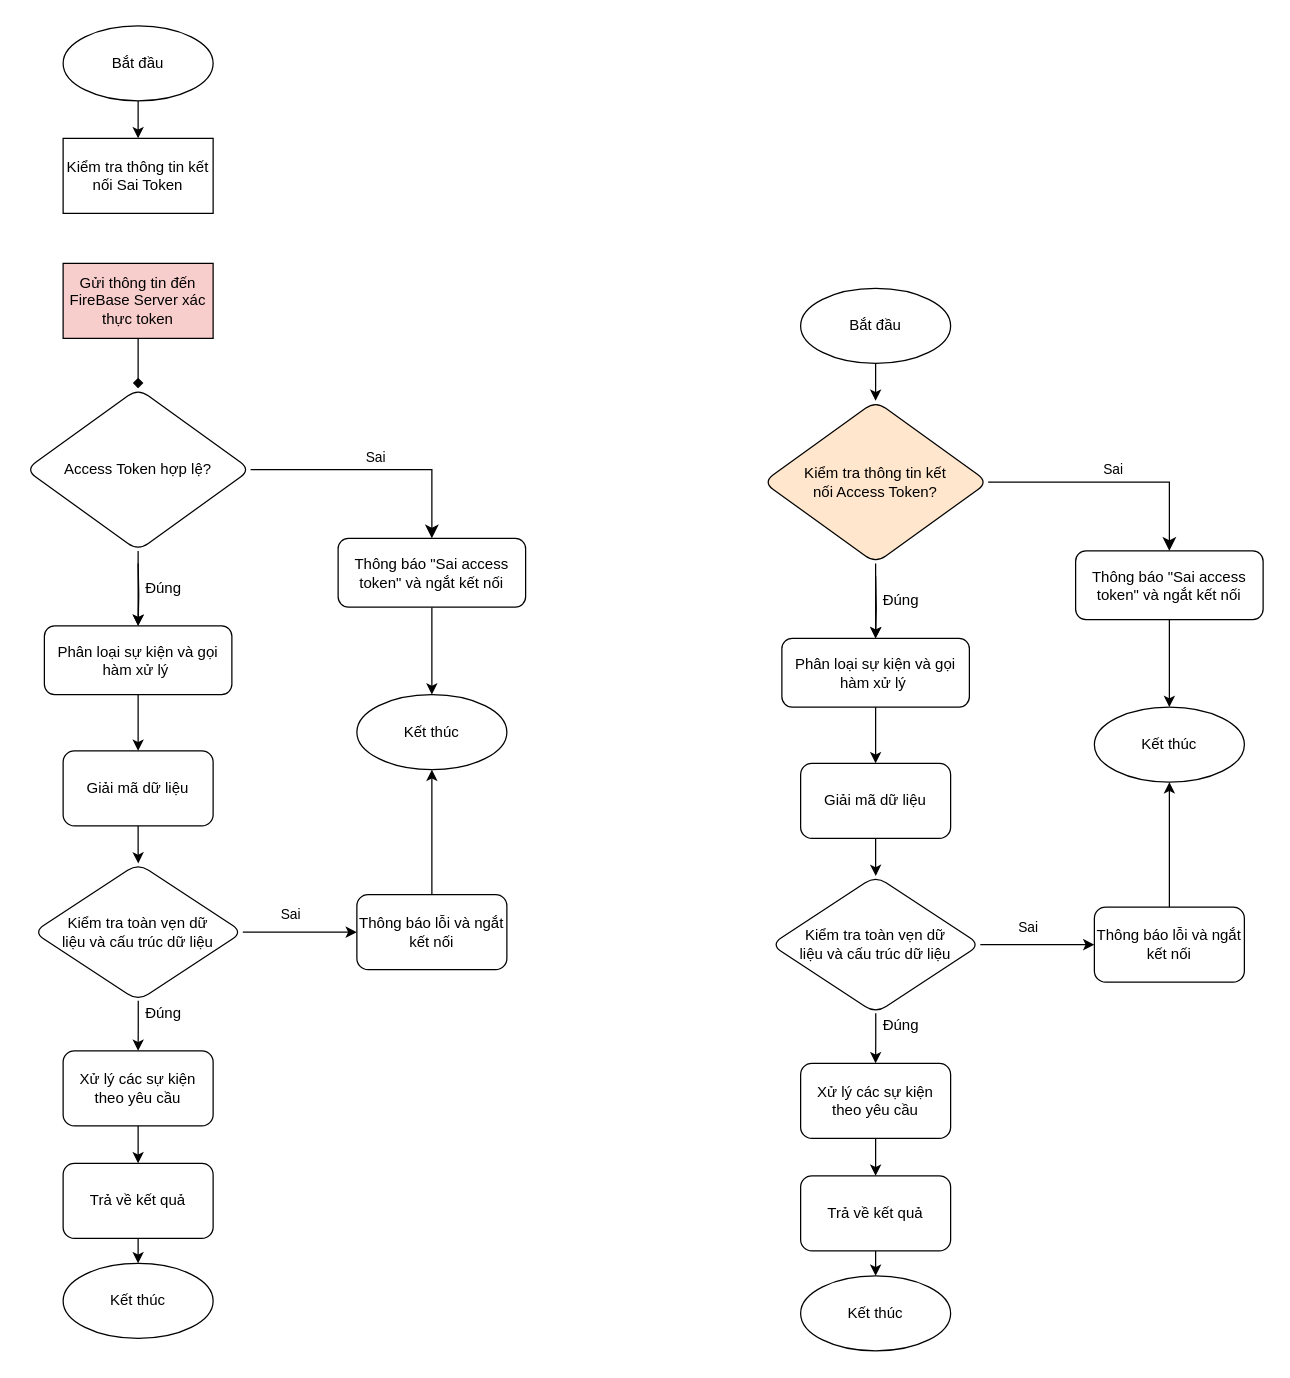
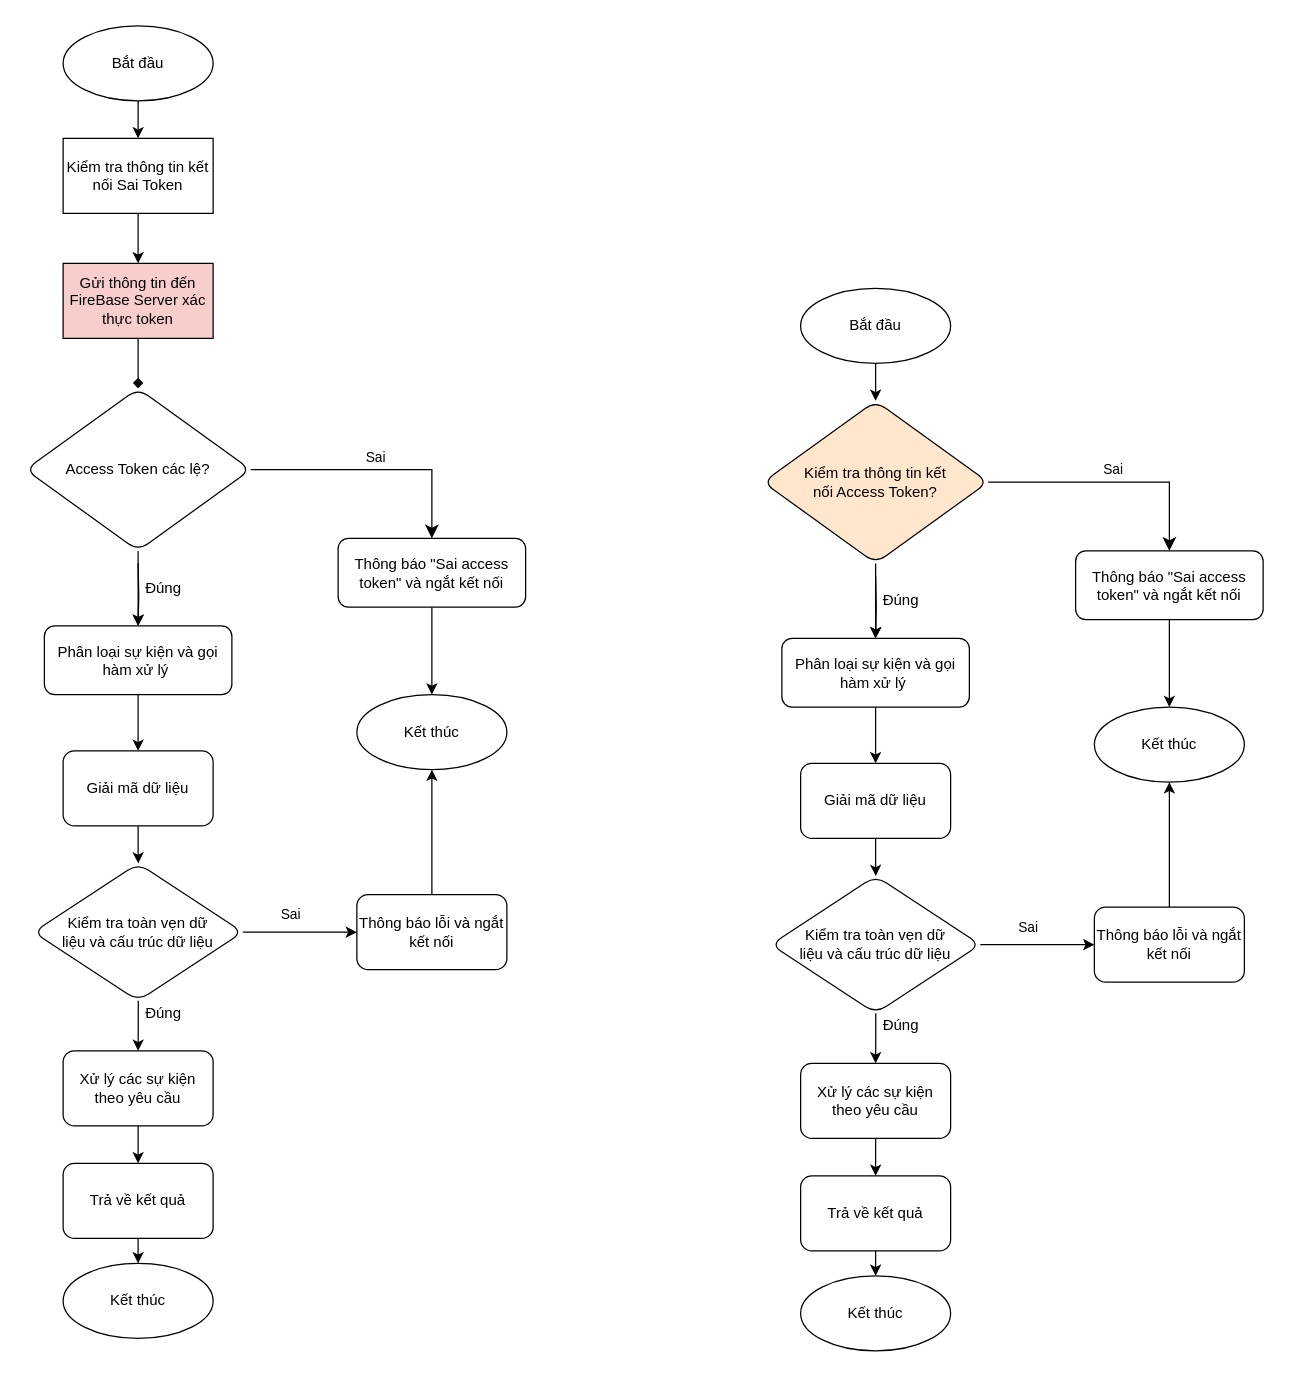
+ <mxCell id="55" value="" style="edgeStyle=orthogonalEdgeStyle;rounded=0;orthogonalLoop=1;jettySize=auto;html=1;endArrow=classic;endFill=1;" edge="1" parent="1" source="56" target="58"><mxGeometry relative="1" as="geometry" /></mxCell>
- <mxCell id="13" value="&lt;span&gt;Access Token hợp lệ?&lt;/span&gt;" style="rhombus;whiteSpace=wrap;html=1;rounded=1;shadow=0;strokeWidth=1;glass=0;" vertex="1" parent="1"><mxGeometry x="20" y="310" width="180" height="130" as="geometry" /></mxCell>
+ <mxCell id="13" value="&lt;span&gt;Access Token các lệ?&lt;/span&gt;" style="rhombus;whiteSpace=wrap;html=1;rounded=1;shadow=0;strokeWidth=1;glass=0;" vertex="1" parent="1"><mxGeometry x="20" y="310" width="180" height="130" as="geometry" /></mxCell>
